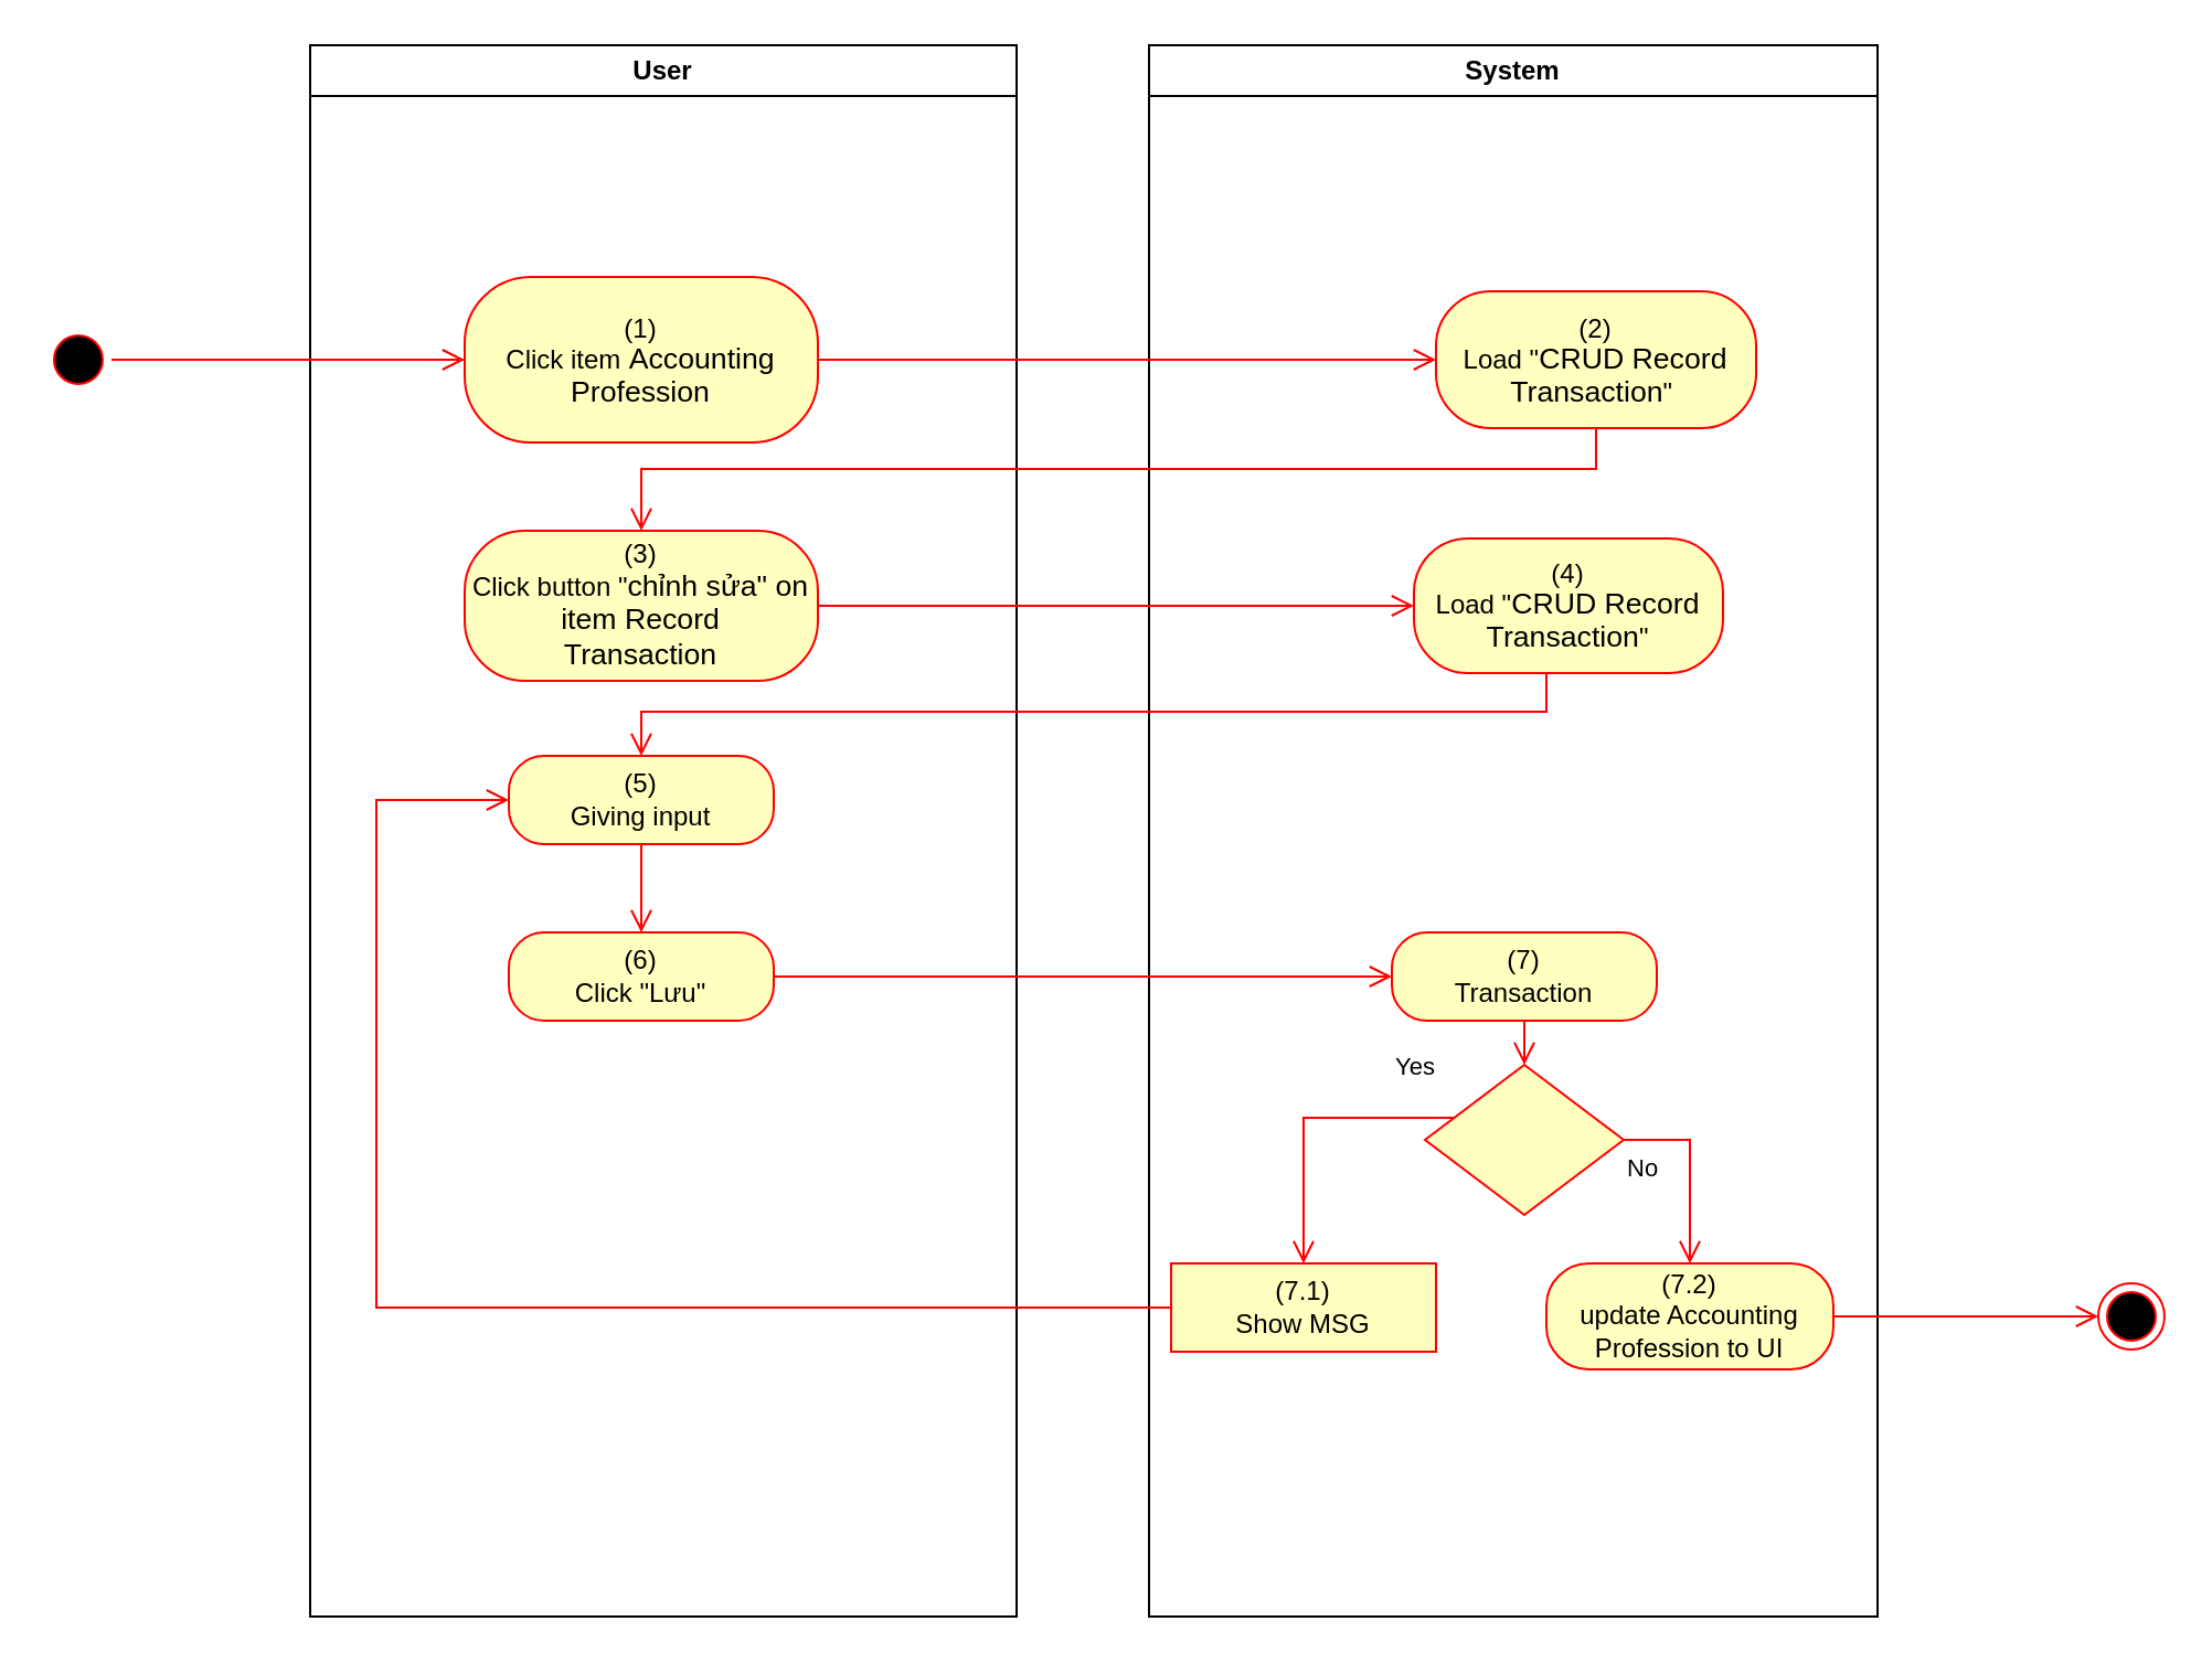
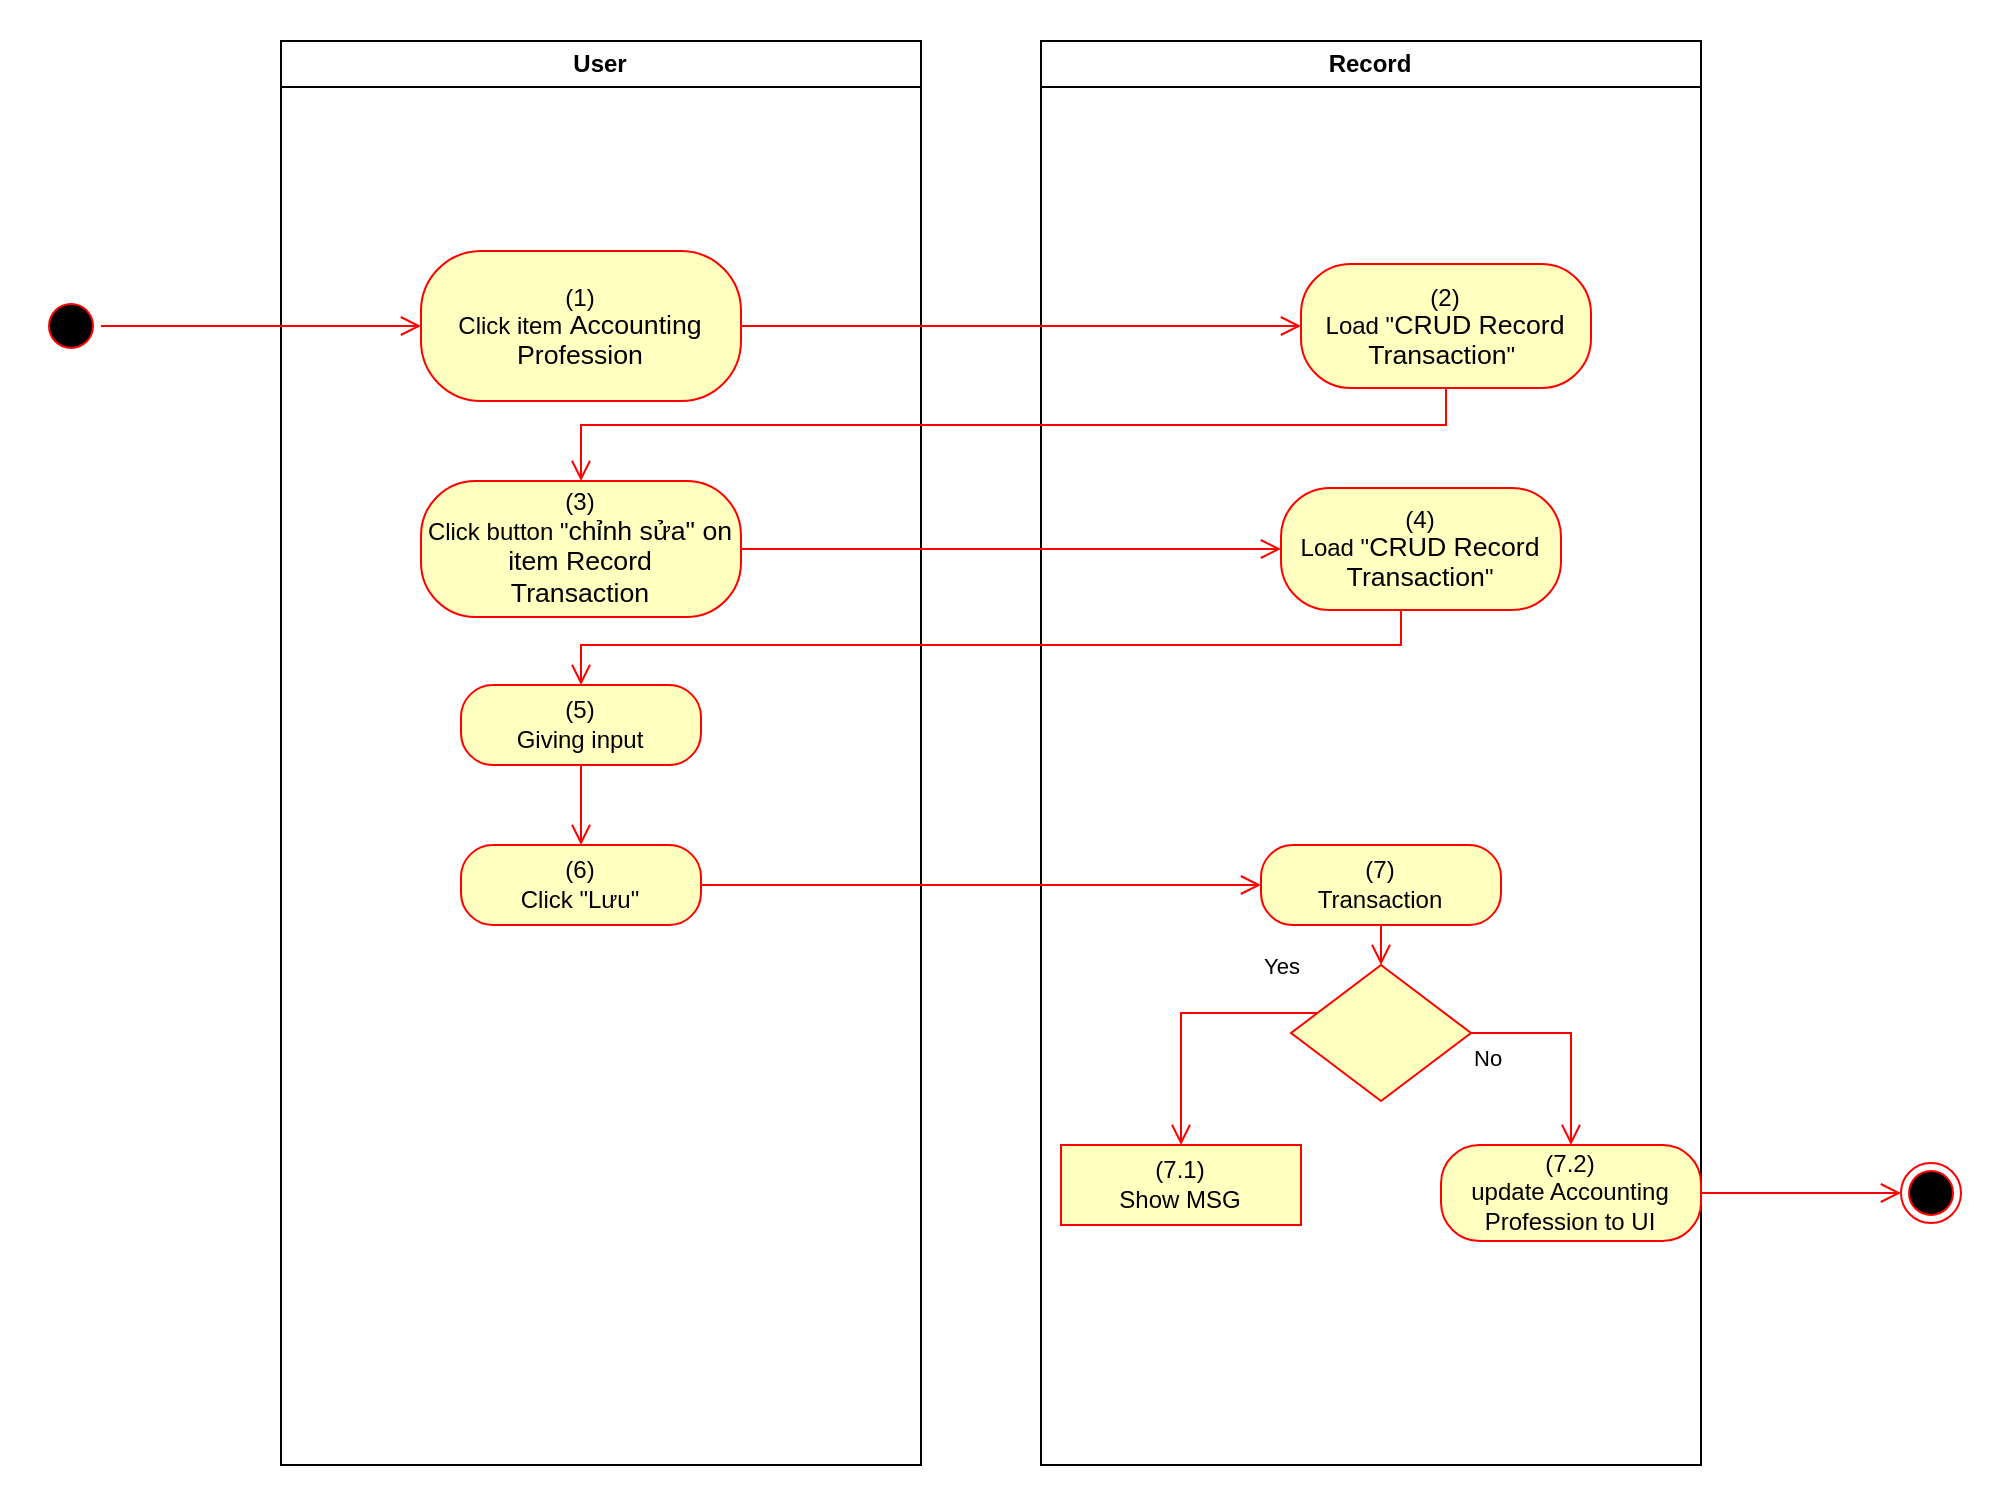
- <mxCell id="8" value="System" style="swimlane;whiteSpace=wrap;startSize=23;" vertex="1" parent="1"><mxGeometry x="520" y="20" width="330" height="712" as="geometry" /></mxCell>
+ <mxCell id="8" value="Record" style="swimlane;whiteSpace=wrap;startSize=23;" vertex="1" parent="1"><mxGeometry x="520" y="20" width="330" height="712" as="geometry" /></mxCell>
- <mxCell id="25" value="" style="edgeStyle=orthogonalEdgeStyle;html=1;verticalAlign=bottom;endArrow=open;endSize=8;strokeColor=#ff0000;rounded=0;entryX=0;entryY=0.5;entryDx=0;entryDy=0;" edge="1" parent="1" source="15" target="6"><mxGeometry relative="1" as="geometry"><mxPoint x="590" y="672" as="targetPoint" /><Array as="points"><mxPoint x="170" y="592" /><mxPoint x="170" y="362" /></Array></mxGeometry></mxCell>
- <mxCell id="14" value="(7.2)&lt;br&gt;update Accounting Profession to UI" style="rounded=1;whiteSpace=wrap;html=1;arcSize=40;fontColor=#000000;fillColor=#ffffc0;strokeColor=#ff0000;" vertex="1" parent="8"><mxGeometry x="180" y="552" width="130" height="48" as="geometry" /></mxCell>
+ <mxCell id="14" value="(7.2)&lt;br&gt;update Accounting Profession to UI" style="rounded=1;whiteSpace=wrap;html=1;arcSize=40;fontColor=#000000;fillColor=#ffffc0;strokeColor=#ff0000;" vertex="1" parent="8"><mxGeometry x="200" y="552" width="130" height="48" as="geometry" /></mxCell>
